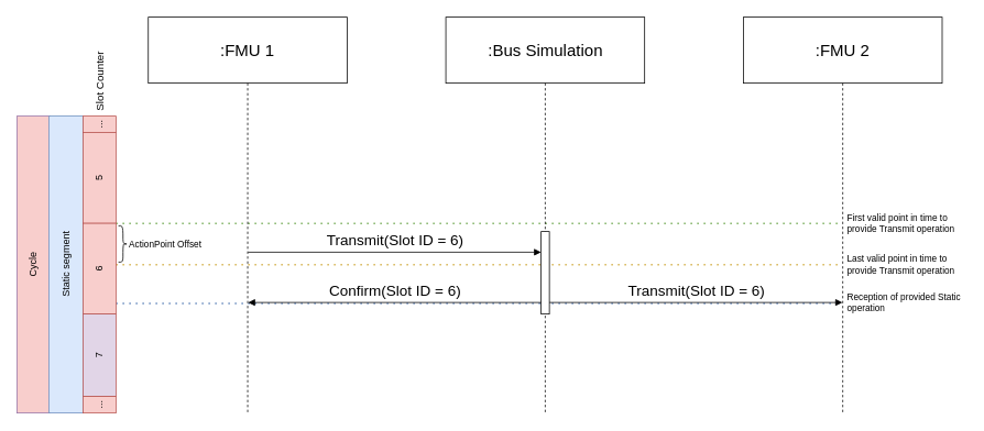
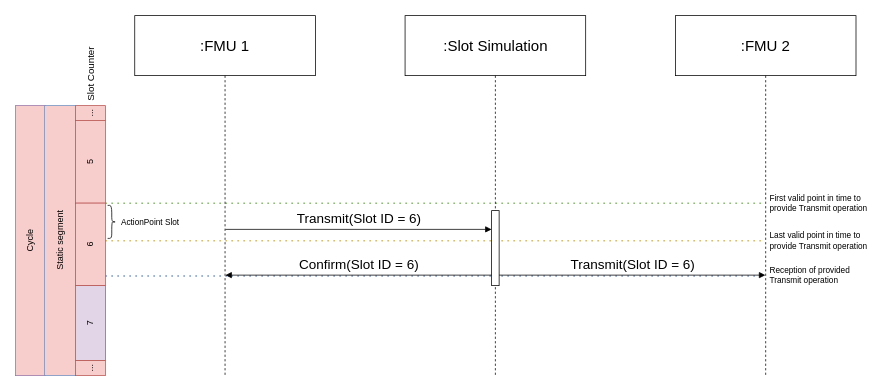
- <mxCell id="7" value="&lt;font style=&quot;font-size: 20px;&quot;&gt;:Bus Simulation&lt;/font&gt;" style="shape=umlLifeline;perimeter=lifelinePerimeter;whiteSpace=wrap;html=1;container=1;dropTarget=0;collapsible=0;recursiveResize=0;outlineConnect=0;portConstraint=eastwest;newEdgeStyle={&quot;curved&quot;:0,&quot;rounded&quot;:0};size=80;" parent="1" vertex="1"><mxGeometry x="539.59" y="20" width="240.83" height="480" as="geometry" /></mxCell>
+ <mxCell id="7" value="&lt;font style=&quot;font-size: 20px;&quot;&gt;:Slot Simulation&lt;/font&gt;" style="shape=umlLifeline;perimeter=lifelinePerimeter;whiteSpace=wrap;html=1;container=1;dropTarget=0;collapsible=0;recursiveResize=0;outlineConnect=0;portConstraint=eastwest;newEdgeStyle={&quot;curved&quot;:0,&quot;rounded&quot;:0};size=80;" parent="1" vertex="1"><mxGeometry x="539.59" y="20" width="240.83" height="480" as="geometry" /></mxCell>
- <mxCell id="21" value="&lt;span style=&quot;font-size: 11px;&quot;&gt;ActionPoint Offset&lt;/span&gt;" style="text;html=1;align=center;verticalAlign=middle;whiteSpace=wrap;rounded=0;fontSize=11;" parent="1" vertex="1"><mxGeometry x="135" y="288.5" width="130" height="13" as="geometry" /></mxCell>
+ <mxCell id="21" value="&lt;span style=&quot;font-size: 11px;&quot;&gt;ActionPoint Slot&lt;/span&gt;" style="text;html=1;align=center;verticalAlign=middle;whiteSpace=wrap;rounded=0;fontSize=11;" parent="1" vertex="1"><mxGeometry x="135" y="288.5" width="130" height="13" as="geometry" /></mxCell>
- <mxCell id="12" value="Static segment" style="rounded=0;whiteSpace=wrap;html=1;fillColor=#dae8fc;strokeColor=#6c8ebf;horizontal=0;" parent="1" vertex="1"><mxGeometry x="59" y="140" width="41" height="360" as="geometry" /></mxCell>
+ <mxCell id="12" value="Static segment" style="rounded=0;whiteSpace=wrap;html=1;fillColor=#f8cecc;strokeColor=#6c8ebf;horizontal=0;" parent="1" vertex="1"><mxGeometry x="59" y="140" width="41" height="360" as="geometry" /></mxCell>
- <mxCell id="25" value="Reception of provided Static operation" style="text;html=1;strokeColor=none;fillColor=none;align=left;verticalAlign=middle;whiteSpace=wrap;rounded=0;fontSize=11;" parent="1" vertex="1"><mxGeometry x="1024" y="341" width="146" height="50" as="geometry" /></mxCell>
+ <mxCell id="25" value="Reception of provided Transmit operation" style="text;html=1;strokeColor=none;fillColor=none;align=left;verticalAlign=middle;whiteSpace=wrap;rounded=0;fontSize=11;" parent="1" vertex="1"><mxGeometry x="1024" y="341" width="146" height="50" as="geometry" /></mxCell>
